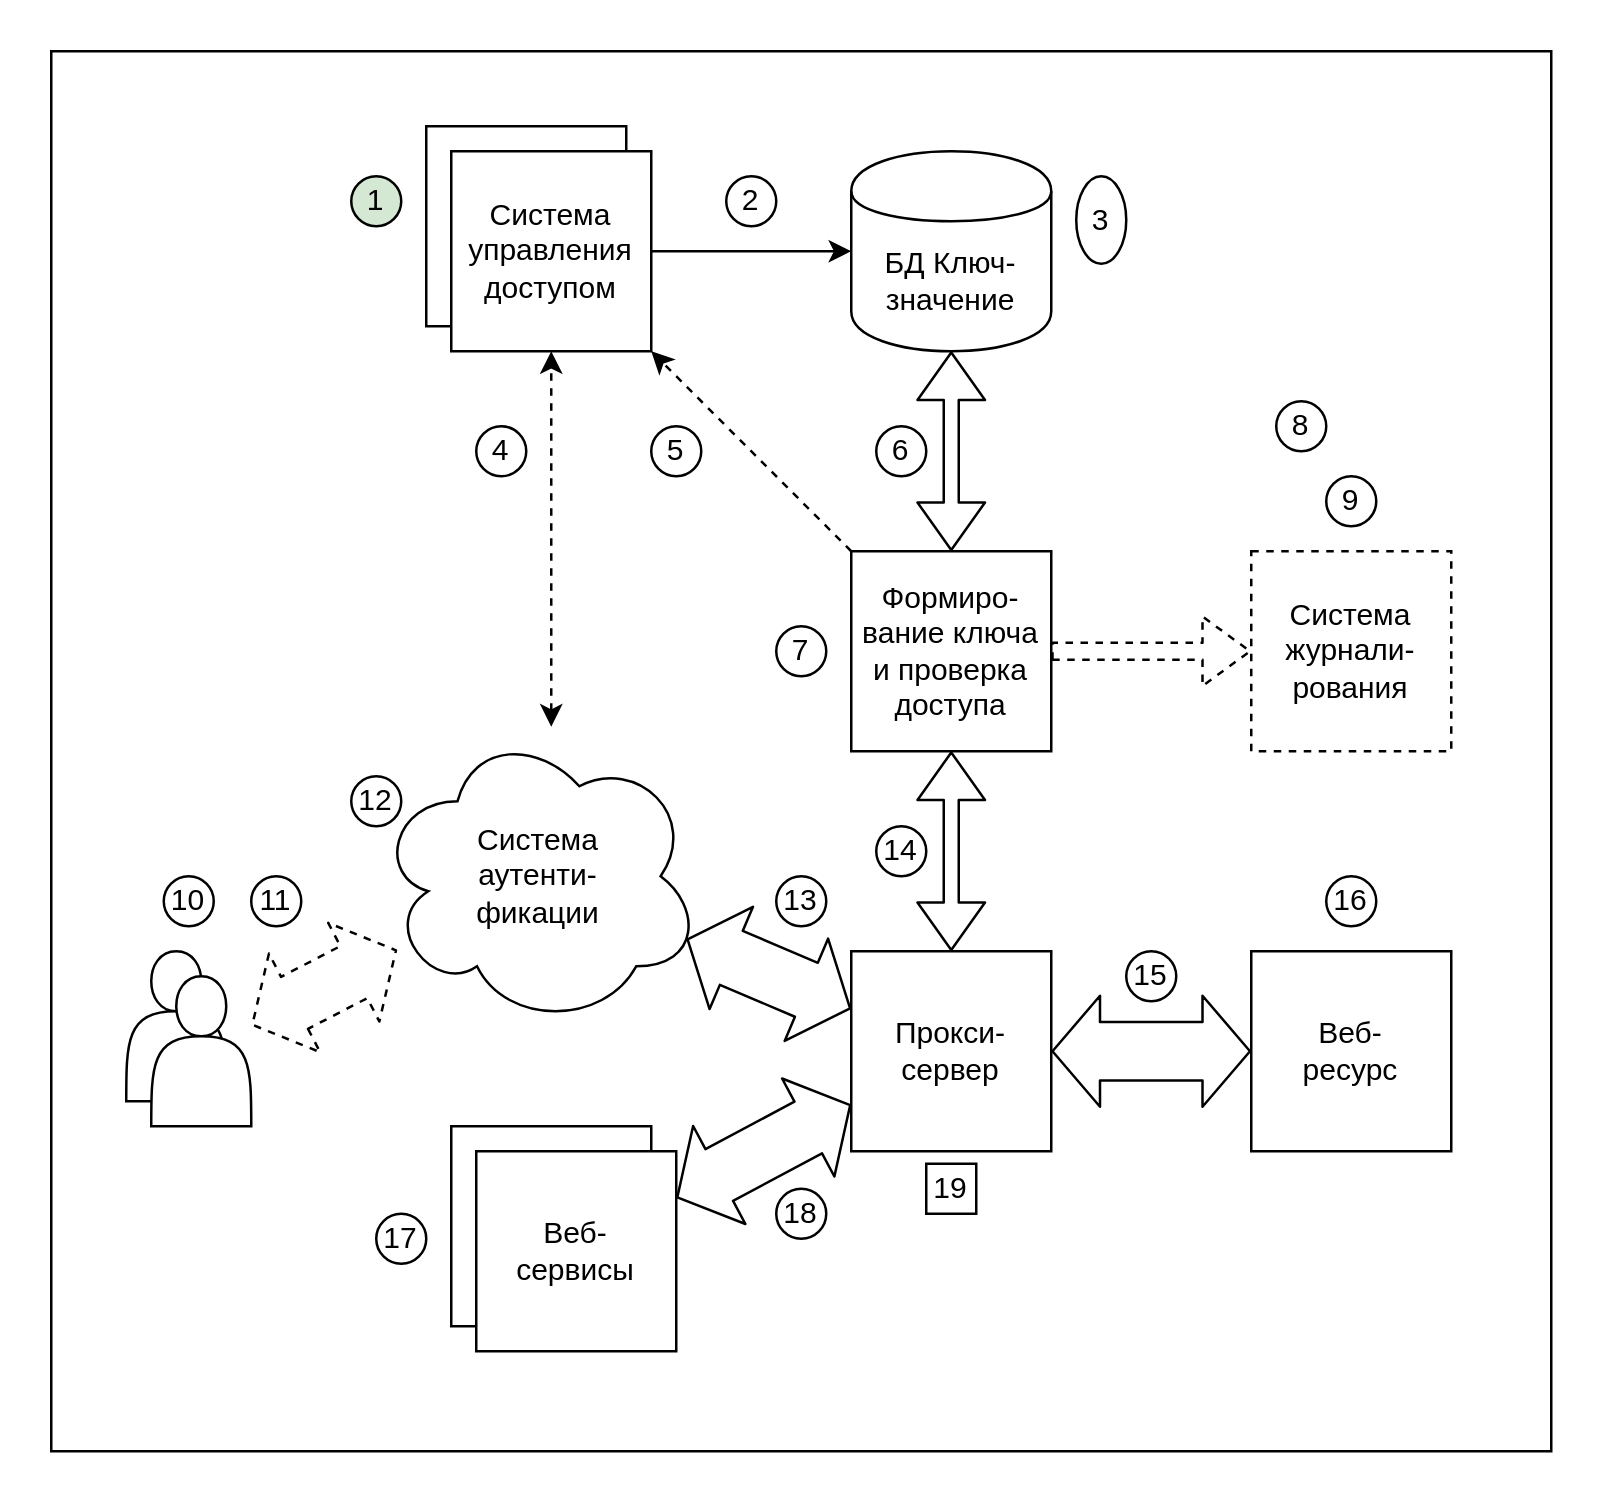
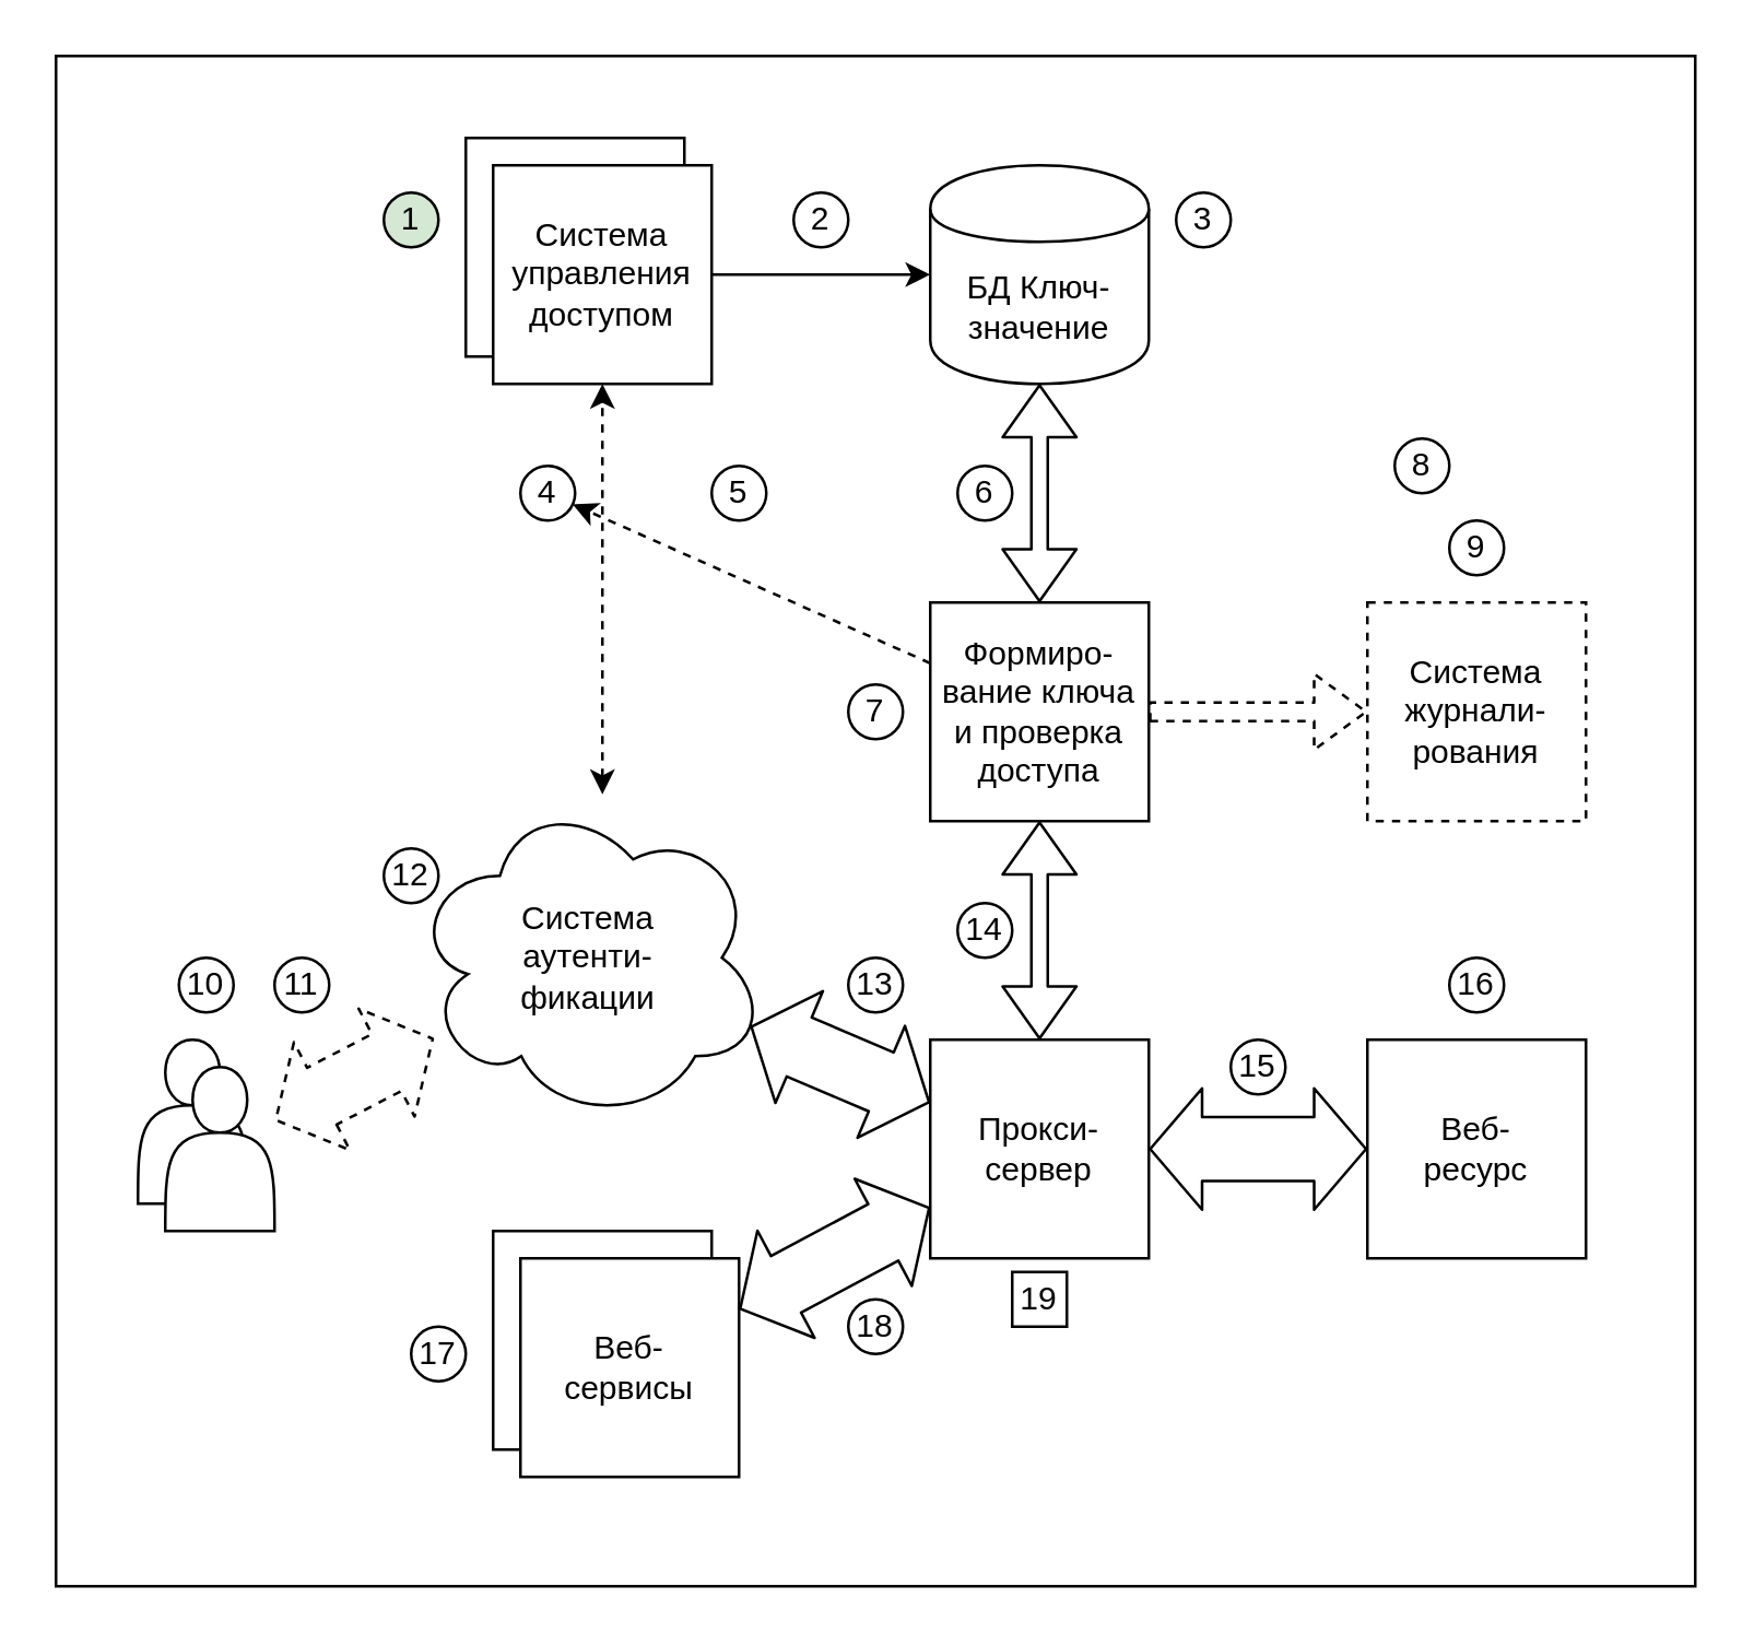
- <mxCell id="30" value="3" style="ellipse;whiteSpace=wrap;html=1;aspect=fixed;" vertex="1" parent="1"><mxGeometry x="430" y="70" width="20" height="35" as="geometry" /></mxCell>
+ <mxCell id="30" value="3" style="ellipse;whiteSpace=wrap;html=1;aspect=fixed;" vertex="1" parent="1"><mxGeometry x="430" y="70" width="20" height="20" as="geometry" /></mxCell>
- <mxCell id="45" value="" style="endArrow=classic;html=1;dashed=1;" edge="1" parent="1" source="6" target="5"><mxGeometry width="50" height="50" relative="1" as="geometry"><mxPoint x="320" y="310" as="sourcePoint" /><mxPoint x="370" y="260" as="targetPoint" /></mxGeometry></mxCell>
+ <mxCell id="45" value="" style="endArrow=classic;html=1;dashed=1;" edge="1" parent="1" source="6" target="27"><mxGeometry width="50" height="50" relative="1" as="geometry"><mxPoint x="320" y="310" as="sourcePoint" /><mxPoint x="370" y="260" as="targetPoint" /></mxGeometry></mxCell>
